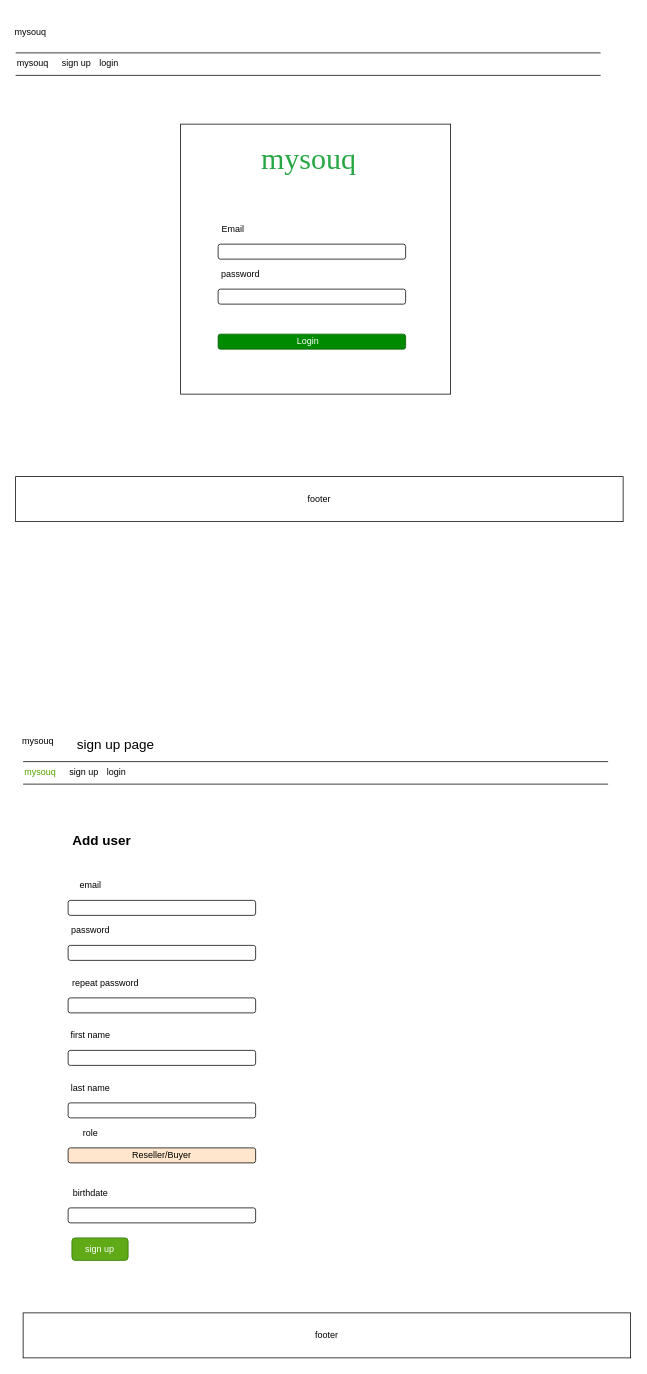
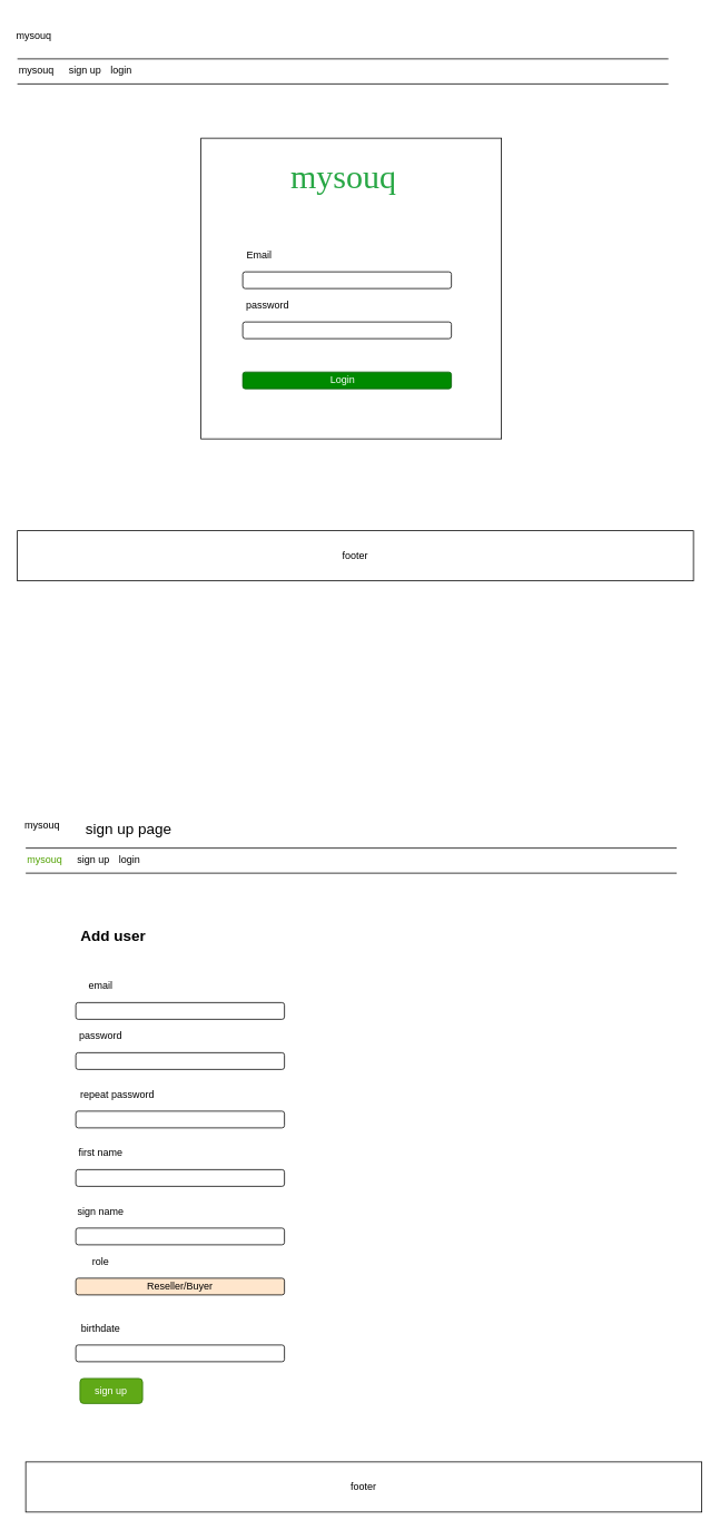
- <mxCell id="34" value="last name" style="text;html=1;strokeColor=none;fillColor=none;align=center;verticalAlign=middle;whiteSpace=wrap;rounded=0;" vertex="1" parent="1"><mxGeometry x="90" y="1440" width="60" height="20" as="geometry" /></mxCell>
+ <mxCell id="34" value="sign name" style="text;html=1;strokeColor=none;fillColor=none;align=center;verticalAlign=middle;whiteSpace=wrap;rounded=0;" vertex="1" parent="1"><mxGeometry x="90" y="1440" width="60" height="20" as="geometry" /></mxCell>
